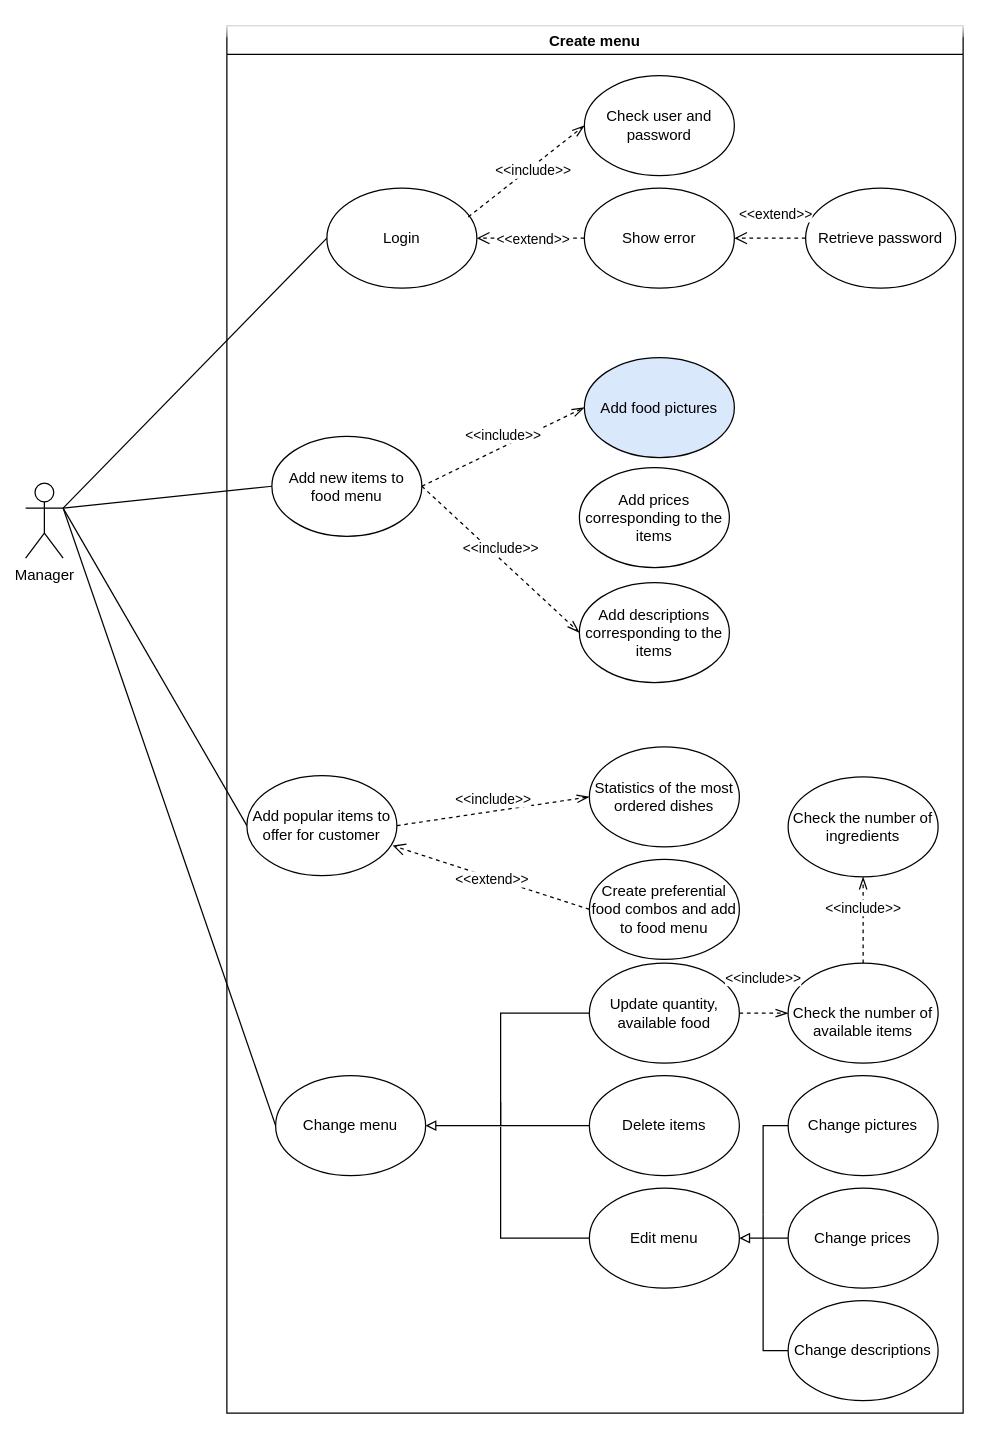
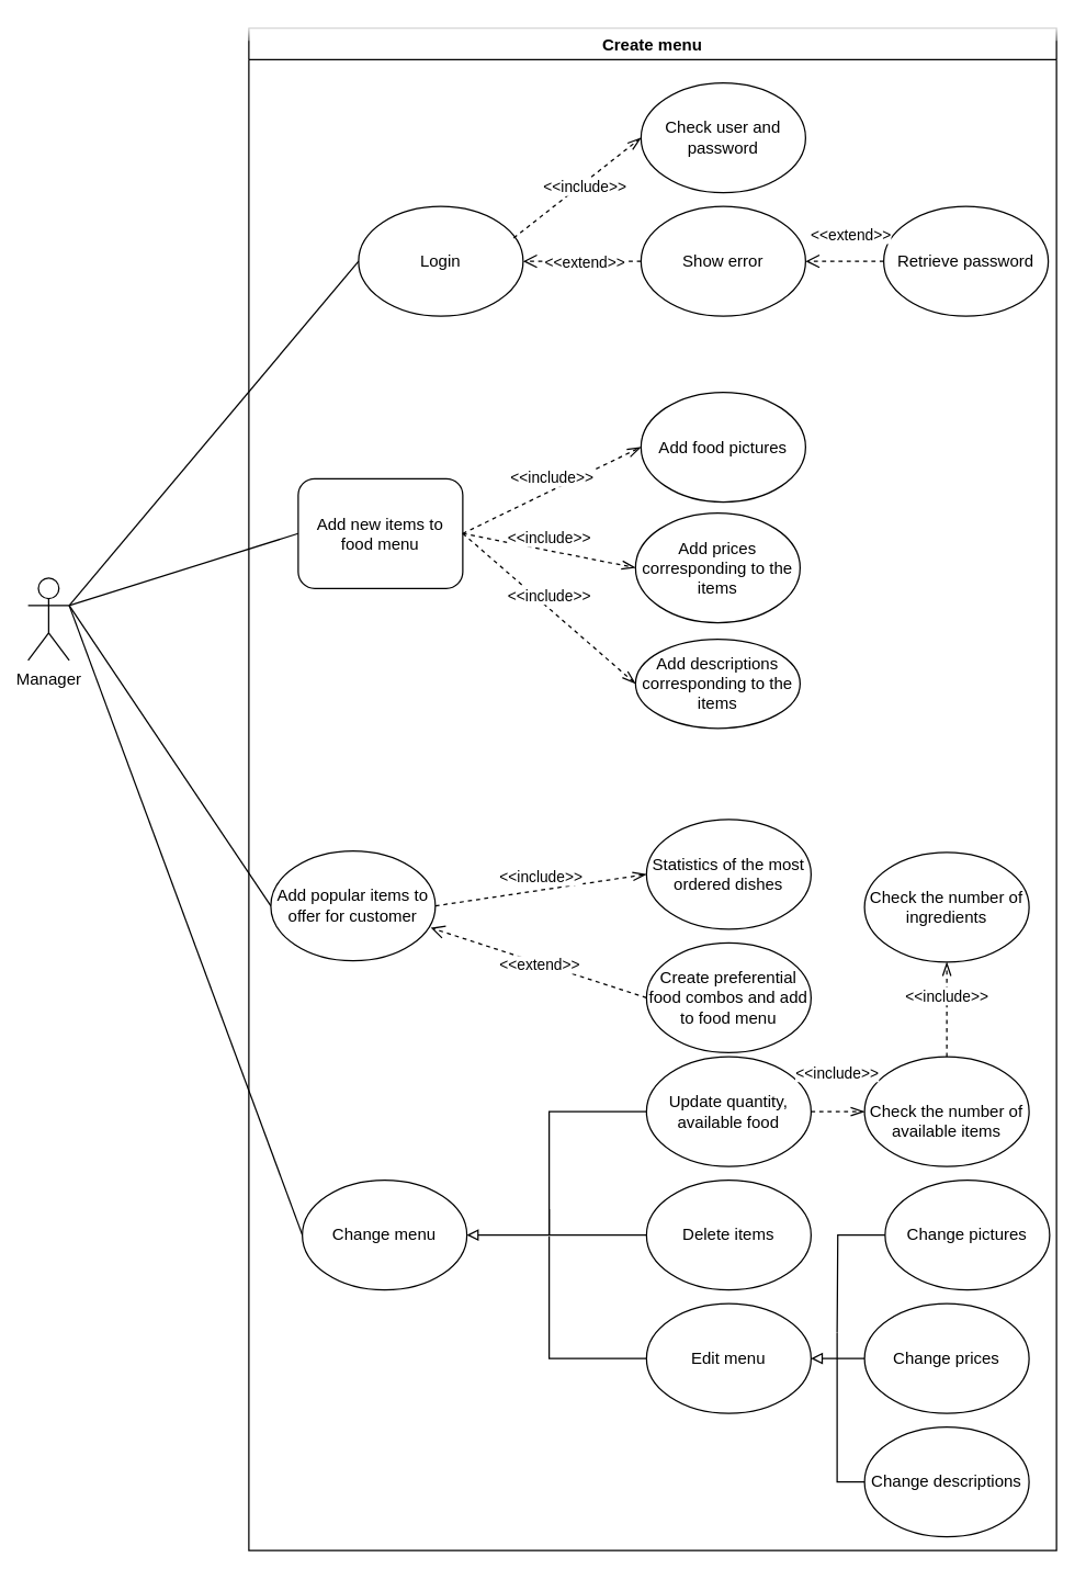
- <mxCell id="23" value="Add food pictures" style="ellipse;whiteSpace=wrap;html=1;align=center;verticalAlign=middle;fillColor=#dae8fc;" parent="2" vertex="1"><mxGeometry x="286" y="265.5" width="120" height="80" as="geometry" /></mxCell>
+ <mxCell id="23" value="Add food pictures" style="ellipse;whiteSpace=wrap;html=1;align=center;verticalAlign=middle;" parent="2" vertex="1"><mxGeometry x="286" y="265.5" width="120" height="80" as="geometry" /></mxCell>
- <mxCell id="12" value="Add new items to food menu" style="ellipse;whiteSpace=wrap;html=1;align=center;verticalAlign=middle;" parent="2" vertex="1"><mxGeometry x="36" y="328.5" width="120" height="80" as="geometry" /></mxCell>
+ <mxCell id="12" value="Add new items to food menu" style="whiteSpace=wrap;html=1;align=center;verticalAlign=middle;rounded=1;" parent="2" vertex="1"><mxGeometry x="36" y="328.5" width="120" height="80" as="geometry" /></mxCell>
+ <mxCell id="14" value="&amp;lt;&amp;lt;include&amp;gt;&amp;gt;" style="html=1;verticalAlign=bottom;endArrow=openThin;dashed=1;endSize=8;exitX=1;exitY=0.5;exitDx=0;exitDy=0;entryX=0;entryY=0.5;entryDx=0;entryDy=0;endFill=0;" parent="2" source="12" target="18" edge="1"><mxGeometry relative="1" as="geometry"><mxPoint x="180" y="210" as="sourcePoint" /><mxPoint x="320" y="210" as="targetPoint" /></mxGeometry></mxCell>
- <mxCell id="35" value="Manager" style="shape=umlActor;verticalLabelPosition=bottom;verticalAlign=top;html=1;outlineConnect=0;" parent="1" vertex="1"><mxGeometry x="20" y="386" width="30" height="60" as="geometry" /></mxCell>
+ <mxCell id="35" value="Manager" style="shape=umlActor;verticalLabelPosition=bottom;verticalAlign=top;html=1;outlineConnect=0;" parent="1" vertex="1"><mxGeometry x="20" y="421" width="30" height="60" as="geometry" /></mxCell>
- <mxCell id="19" value="Add descriptions corresponding to the items" style="ellipse;whiteSpace=wrap;html=1;align=center;verticalAlign=middle;" parent="2" vertex="1"><mxGeometry x="282" y="445.5" width="120" height="80" as="geometry" /></mxCell>
+ <mxCell id="19" value="Add descriptions corresponding to the items" style="ellipse;whiteSpace=wrap;html=1;align=center;verticalAlign=middle;" parent="2" vertex="1"><mxGeometry x="282" y="445.5" width="120" height="65" as="geometry" /></mxCell>
- <mxCell id="28" value="Change pictures" style="ellipse;whiteSpace=wrap;html=1;" parent="2" vertex="1"><mxGeometry x="449" y="840" width="120" height="80" as="geometry" /></mxCell>
+ <mxCell id="28" value="Change pictures" style="ellipse;whiteSpace=wrap;html=1;" parent="2" vertex="1"><mxGeometry x="464" y="840" width="120" height="80" as="geometry" /></mxCell>
